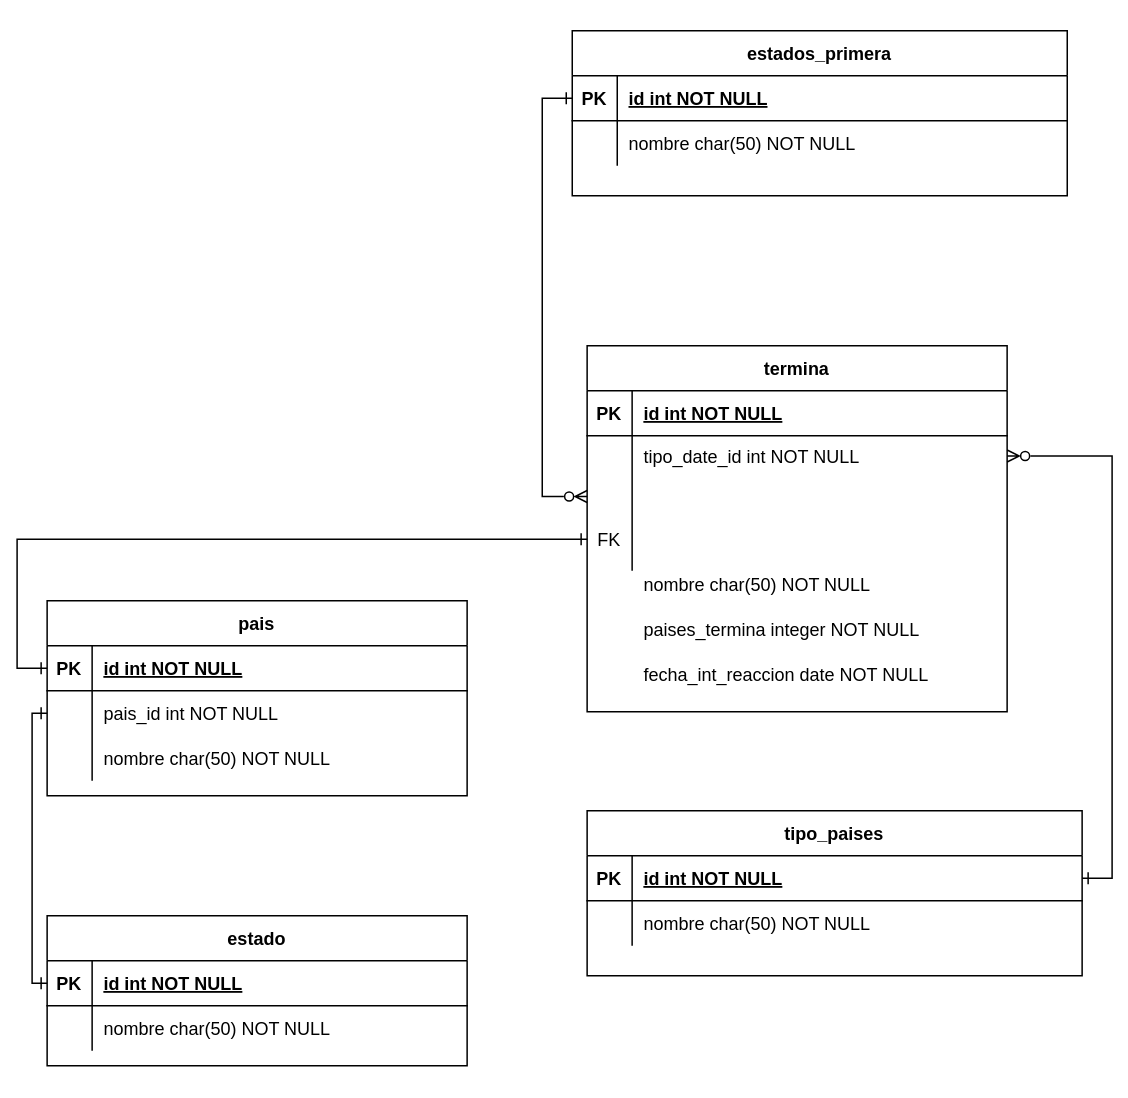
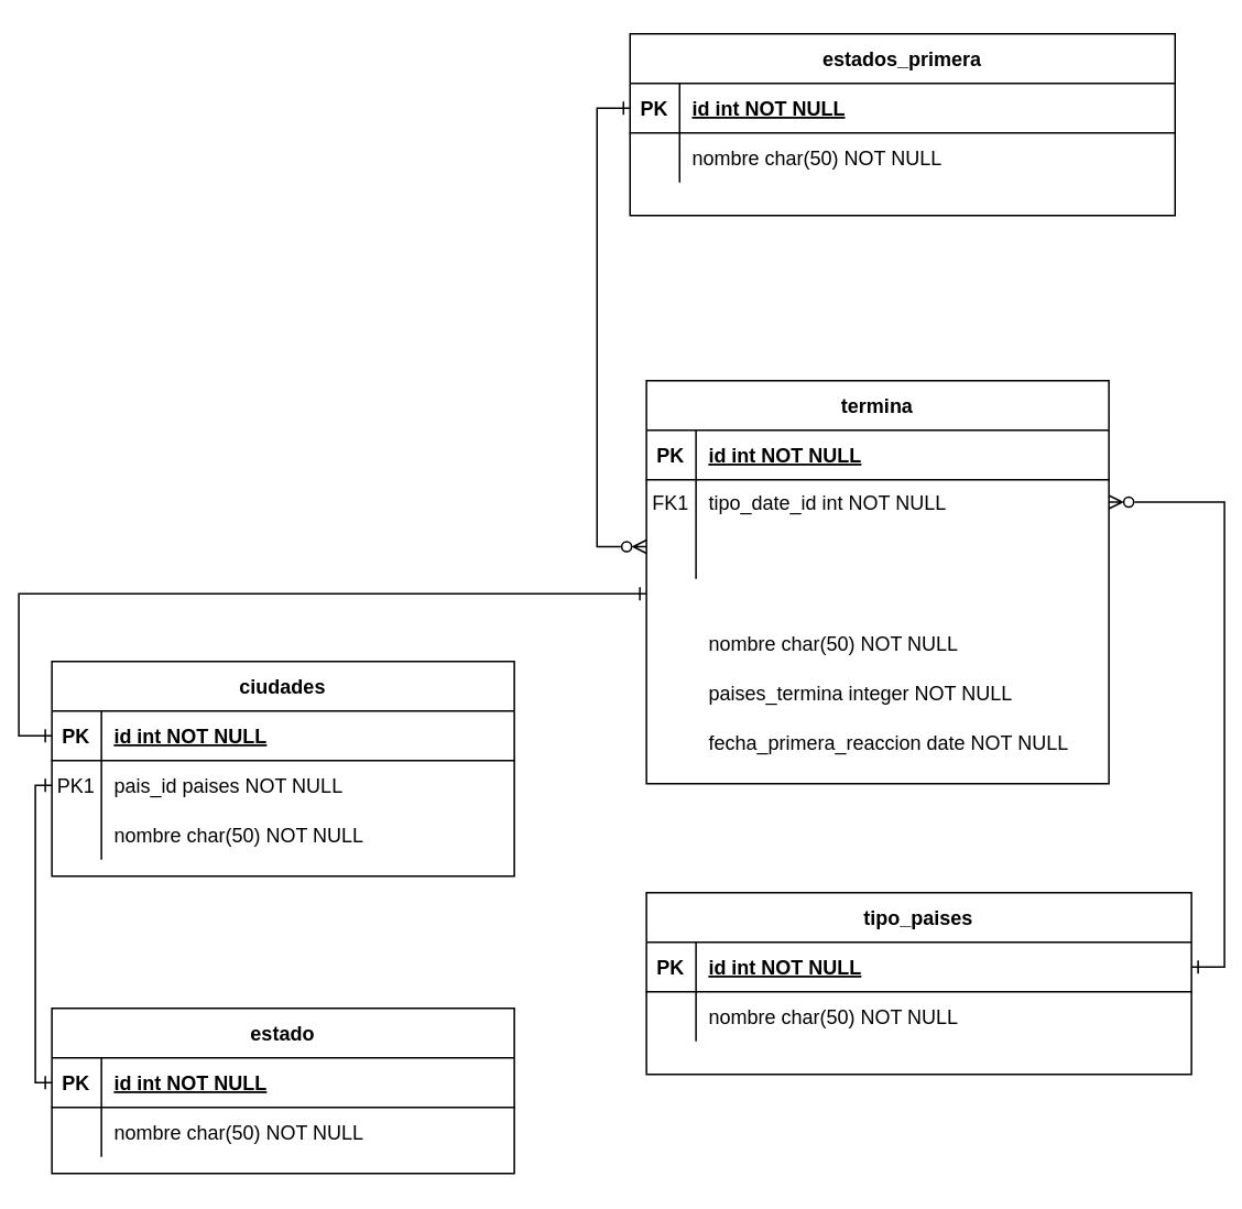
+ <mxCell id="7" value="FK1" style="shape=partialRectangle;overflow=hidden;connectable=0;fillColor=none;top=0;left=0;bottom=0;right=0;" parent="6" vertex="1"><mxGeometry width="30" height="27" as="geometry"><mxRectangle width="30" height="27" as="alternateBounds" /></mxGeometry></mxCell>
- <mxCell id="11" value="FK" style="shape=partialRectangle;overflow=hidden;connectable=0;fillColor=none;top=0;left=0;bottom=0;right=0;" parent="10" vertex="1"><mxGeometry width="30" height="30" as="geometry"><mxRectangle width="30" height="30" as="alternateBounds" /></mxGeometry></mxCell>
- <mxCell id="21" value="pais" style="shape=table;startSize=30;container=1;collapsible=1;childLayout=tableLayout;fixedRows=1;rowLines=0;fontStyle=1;align=center;resizeLast=1;" parent="1" vertex="1"><mxGeometry x="30.92" y="400" width="280" height="130" as="geometry" /></mxCell>
+ <mxCell id="21" value="ciudades" style="shape=table;startSize=30;container=1;collapsible=1;childLayout=tableLayout;fixedRows=1;rowLines=0;fontStyle=1;align=center;resizeLast=1;" parent="1" vertex="1"><mxGeometry x="30.92" y="400" width="280" height="130" as="geometry" /></mxCell>
- <mxCell id="20" value="fecha_int_reaccion date NOT NULL" style="shape=partialRectangle;overflow=hidden;connectable=0;fillColor=none;top=0;left=0;bottom=0;right=0;align=left;spacingLeft=6;" parent="18" vertex="1"><mxGeometry x="30" width="250" height="30" as="geometry"><mxRectangle width="250" height="30" as="alternateBounds" /></mxGeometry></mxCell>
+ <mxCell id="20" value="fecha_primera_reaccion date NOT NULL" style="shape=partialRectangle;overflow=hidden;connectable=0;fillColor=none;top=0;left=0;bottom=0;right=0;align=left;spacingLeft=6;" parent="18" vertex="1"><mxGeometry x="30" width="250" height="30" as="geometry"><mxRectangle width="250" height="30" as="alternateBounds" /></mxGeometry></mxCell>
+ <mxCell id="26" value="PK1" style="shape=partialRectangle;overflow=hidden;connectable=0;fillColor=none;top=0;left=0;bottom=0;right=0;" parent="25" vertex="1"><mxGeometry width="30" height="30" as="geometry"><mxRectangle width="30" height="30" as="alternateBounds" /></mxGeometry></mxCell>
- <mxCell id="27" value="pais_id int NOT NULL" style="shape=partialRectangle;overflow=hidden;connectable=0;fillColor=none;top=0;left=0;bottom=0;right=0;align=left;spacingLeft=6;" parent="25" vertex="1"><mxGeometry x="30" width="250" height="30" as="geometry"><mxRectangle width="250" height="30" as="alternateBounds" /></mxGeometry></mxCell>
+ <mxCell id="27" value="pais_id paises NOT NULL" style="shape=partialRectangle;overflow=hidden;connectable=0;fillColor=none;top=0;left=0;bottom=0;right=0;align=left;spacingLeft=6;" parent="25" vertex="1"><mxGeometry x="30" width="250" height="30" as="geometry"><mxRectangle width="250" height="30" as="alternateBounds" /></mxGeometry></mxCell>
